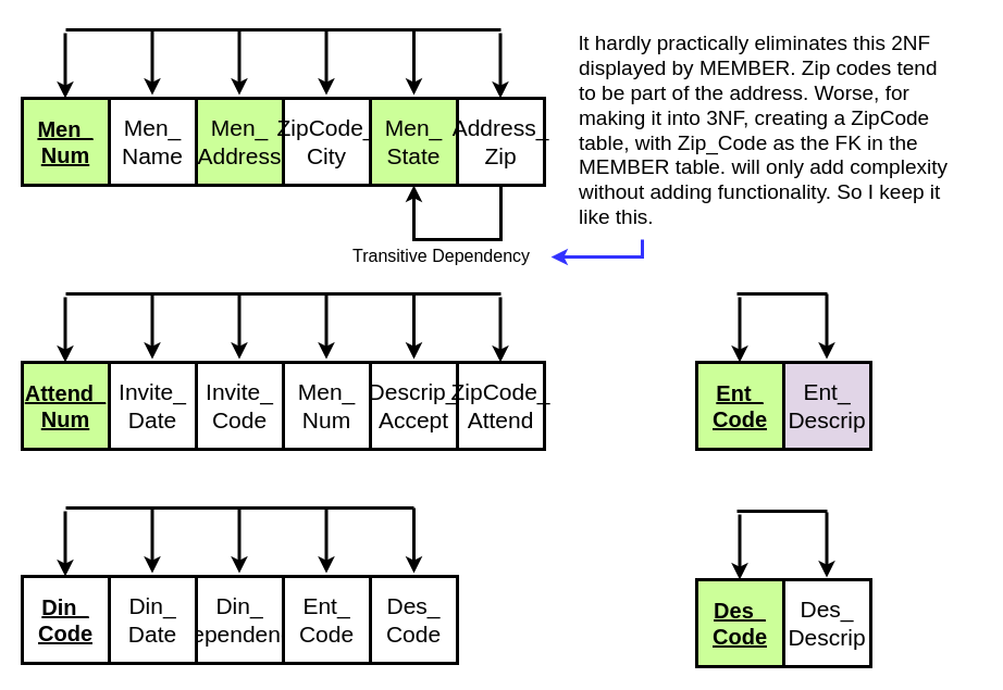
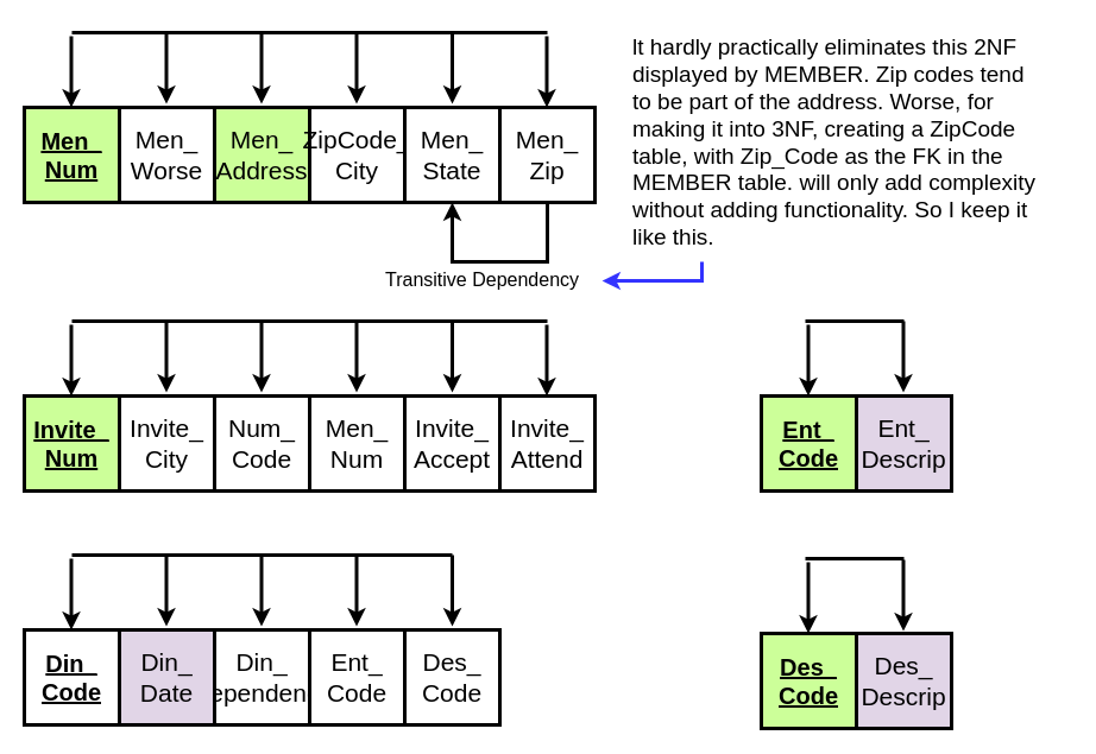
- <mxCell id="9" value="&lt;span style=&quot;font-size: 21px;&quot;&gt;Men_&lt;/span&gt;&lt;br style=&quot;font-size: 21px;&quot;&gt;&lt;span style=&quot;font-size: 21px;&quot;&gt;Name&lt;/span&gt;" style="whiteSpace=wrap;html=1;aspect=fixed;strokeWidth=3;" vertex="1" parent="1"><mxGeometry x="100" y="90" width="80" height="80" as="geometry" /></mxCell>
+ <mxCell id="9" value="&lt;span style=&quot;font-size: 21px;&quot;&gt;Men_&lt;/span&gt;&lt;br style=&quot;font-size: 21px;&quot;&gt;&lt;span style=&quot;font-size: 21px;&quot;&gt;Worse&lt;/span&gt;" style="whiteSpace=wrap;html=1;aspect=fixed;strokeWidth=3;" vertex="1" parent="1"><mxGeometry x="100" y="90" width="80" height="80" as="geometry" /></mxCell>
- <mxCell id="13" value="&lt;span style=&quot;font-size: 21px;&quot;&gt;Men_&lt;/span&gt;&lt;br style=&quot;font-size: 21px;&quot;&gt;&lt;span style=&quot;font-size: 21px;&quot;&gt;State&lt;/span&gt;" style="whiteSpace=wrap;html=1;aspect=fixed;strokeWidth=3;fontStyle=0;fillColor=#ccff99;fontSize=17;" vertex="1" parent="1"><mxGeometry x="340" y="90" width="80" height="80" as="geometry" /></mxCell>
+ <mxCell id="13" value="&lt;span style=&quot;font-size: 21px;&quot;&gt;Men_&lt;/span&gt;&lt;br style=&quot;font-size: 21px;&quot;&gt;&lt;span style=&quot;font-size: 21px;&quot;&gt;State&lt;/span&gt;" style="whiteSpace=wrap;html=1;aspect=fixed;strokeWidth=3;fontStyle=0;fillColor=#FFFFFF;fontSize=17;" vertex="1" parent="1"><mxGeometry x="340" y="90" width="80" height="80" as="geometry" /></mxCell>
- <mxCell id="14" value="&lt;span style=&quot;font-size: 21px;&quot;&gt;Address_&lt;/span&gt;&lt;br style=&quot;font-size: 21px;&quot;&gt;&lt;span style=&quot;font-size: 21px;&quot;&gt;Zip&lt;/span&gt;" style="whiteSpace=wrap;html=1;aspect=fixed;strokeWidth=3;fontStyle=0;fillColor=#FFFFFF;fontSize=17;" vertex="1" parent="1"><mxGeometry x="420" y="90" width="80" height="80" as="geometry" /></mxCell>
+ <mxCell id="14" value="&lt;span style=&quot;font-size: 21px;&quot;&gt;Men_&lt;/span&gt;&lt;br style=&quot;font-size: 21px;&quot;&gt;&lt;span style=&quot;font-size: 21px;&quot;&gt;Zip&lt;/span&gt;" style="whiteSpace=wrap;html=1;aspect=fixed;strokeWidth=3;fontStyle=0;fillColor=#FFFFFF;fontSize=17;" vertex="1" parent="1"><mxGeometry x="420" y="90" width="80" height="80" as="geometry" /></mxCell>
- <mxCell id="32" value="&lt;font style=&quot;font-size: 20px;&quot;&gt;&lt;b style=&quot;font-size: 20px;&quot;&gt;Attend_&lt;br style=&quot;font-size: 20px;&quot;&gt;Num&lt;br style=&quot;font-size: 20px;&quot;&gt;&lt;/b&gt;&lt;/font&gt;" style="whiteSpace=wrap;html=1;aspect=fixed;strokeWidth=3;fontStyle=4;fillColor=#CCFF99;fontSize=20;" vertex="1" parent="1"><mxGeometry y="333" width="80" height="80" as="geometry" x="20" /></mxCell>
+ <mxCell id="32" value="&lt;font style=&quot;font-size: 20px;&quot;&gt;&lt;b style=&quot;font-size: 20px;&quot;&gt;Invite_&lt;br style=&quot;font-size: 20px;&quot;&gt;Num&lt;br style=&quot;font-size: 20px;&quot;&gt;&lt;/b&gt;&lt;/font&gt;" style="whiteSpace=wrap;html=1;aspect=fixed;strokeWidth=3;fontStyle=4;fillColor=#CCFF99;fontSize=20;" vertex="1" parent="1"><mxGeometry y="333" width="80" height="80" as="geometry" x="20" /></mxCell>
- <mxCell id="36" value="&lt;span style=&quot;font-size: 21px;&quot;&gt;Invite_&lt;/span&gt;&lt;br style=&quot;font-size: 21px;&quot;&gt;&lt;span style=&quot;font-size: 21px;&quot;&gt;Date&lt;/span&gt;" style="whiteSpace=wrap;html=1;aspect=fixed;strokeWidth=3;" vertex="1" parent="1"><mxGeometry x="100" y="333" width="80" height="80" as="geometry" /></mxCell>
+ <mxCell id="36" value="&lt;span style=&quot;font-size: 21px;&quot;&gt;Invite_&lt;/span&gt;&lt;br style=&quot;font-size: 21px;&quot;&gt;&lt;span style=&quot;font-size: 21px;&quot;&gt;City&lt;/span&gt;" style="whiteSpace=wrap;html=1;aspect=fixed;strokeWidth=3;" vertex="1" parent="1"><mxGeometry x="100" y="333" width="80" height="80" as="geometry" /></mxCell>
- <mxCell id="31" value="&lt;span style=&quot;font-size: 21px;&quot;&gt;Invite_&lt;/span&gt;&lt;br style=&quot;font-size: 21px;&quot;&gt;&lt;span style=&quot;font-size: 21px;&quot;&gt;Code&lt;/span&gt;" style="whiteSpace=wrap;html=1;aspect=fixed;strokeWidth=3;fontStyle=0;fillColor=#FFFFFF;" vertex="1" parent="1"><mxGeometry x="180" y="333" width="80" height="80" as="geometry" /></mxCell>
+ <mxCell id="31" value="&lt;span style=&quot;font-size: 21px;&quot;&gt;Num_&lt;/span&gt;&lt;br style=&quot;font-size: 21px;&quot;&gt;&lt;span style=&quot;font-size: 21px;&quot;&gt;Code&lt;/span&gt;" style="whiteSpace=wrap;html=1;aspect=fixed;strokeWidth=3;fontStyle=0;fillColor=#FFFFFF;" vertex="1" parent="1"><mxGeometry x="180" y="333" width="80" height="80" as="geometry" /></mxCell>
- <mxCell id="40" value="&lt;span style=&quot;font-size: 21px;&quot;&gt;Descrip_&lt;/span&gt;&lt;br style=&quot;font-size: 21px;&quot;&gt;&lt;span style=&quot;font-size: 21px;&quot;&gt;Accept&lt;/span&gt;" style="whiteSpace=wrap;html=1;aspect=fixed;strokeWidth=3;fontStyle=0;fillColor=#FFFFFF;fontSize=17;" vertex="1" parent="1"><mxGeometry x="340" y="333" width="80" height="80" as="geometry" /></mxCell>
+ <mxCell id="40" value="&lt;span style=&quot;font-size: 21px;&quot;&gt;Invite_&lt;/span&gt;&lt;br style=&quot;font-size: 21px;&quot;&gt;&lt;span style=&quot;font-size: 21px;&quot;&gt;Accept&lt;/span&gt;" style="whiteSpace=wrap;html=1;aspect=fixed;strokeWidth=3;fontStyle=0;fillColor=#FFFFFF;fontSize=17;" vertex="1" parent="1"><mxGeometry x="340" y="333" width="80" height="80" as="geometry" /></mxCell>
- <mxCell id="41" value="&lt;span style=&quot;font-size: 21px;&quot;&gt;ZipCode_&lt;/span&gt;&lt;br style=&quot;font-size: 21px;&quot;&gt;&lt;span style=&quot;font-size: 21px;&quot;&gt;Attend&lt;/span&gt;" style="whiteSpace=wrap;html=1;aspect=fixed;strokeWidth=3;fontStyle=0;fillColor=#FFFFFF;fontSize=17;" vertex="1" parent="1"><mxGeometry x="420" y="333" width="80" height="80" as="geometry" /></mxCell>
+ <mxCell id="41" value="&lt;span style=&quot;font-size: 21px;&quot;&gt;Invite_&lt;/span&gt;&lt;br style=&quot;font-size: 21px;&quot;&gt;&lt;span style=&quot;font-size: 21px;&quot;&gt;Attend&lt;/span&gt;" style="whiteSpace=wrap;html=1;aspect=fixed;strokeWidth=3;fontStyle=0;fillColor=#FFFFFF;fontSize=17;" vertex="1" parent="1"><mxGeometry x="420" y="333" width="80" height="80" as="geometry" /></mxCell>
- <mxCell id="24" value="&lt;span style=&quot;font-size: 21px;&quot;&gt;Din_&lt;/span&gt;&lt;br style=&quot;font-size: 21px;&quot;&gt;&lt;span style=&quot;font-size: 21px;&quot;&gt;Date&lt;/span&gt;" style="whiteSpace=wrap;html=1;aspect=fixed;strokeWidth=3;" vertex="1" parent="1"><mxGeometry x="100" y="530" width="80" height="80" as="geometry" /></mxCell>
+ <mxCell id="24" value="&lt;span style=&quot;font-size: 21px;&quot;&gt;Din_&lt;/span&gt;&lt;br style=&quot;font-size: 21px;&quot;&gt;&lt;span style=&quot;font-size: 21px;&quot;&gt;Date&lt;/span&gt;" style="whiteSpace=wrap;html=1;aspect=fixed;strokeWidth=3;fillColor=#e1d5e7;" vertex="1" parent="1"><mxGeometry x="100" y="530" width="80" height="80" as="geometry" /></mxCell>
- <mxCell id="47" value="&lt;span style=&quot;font-size: 21px;&quot;&gt;Des_&lt;/span&gt;&lt;br style=&quot;font-size: 21px;&quot;&gt;&lt;span style=&quot;font-size: 21px;&quot;&gt;Descrip&lt;/span&gt;" style="whiteSpace=wrap;html=1;aspect=fixed;strokeWidth=3;" vertex="1" parent="1"><mxGeometry x="720" y="533" width="80" height="80" as="geometry" /></mxCell>
+ <mxCell id="47" value="&lt;span style=&quot;font-size: 21px;&quot;&gt;Des_&lt;/span&gt;&lt;br style=&quot;font-size: 21px;&quot;&gt;&lt;span style=&quot;font-size: 21px;&quot;&gt;Descrip&lt;/span&gt;" style="whiteSpace=wrap;html=1;aspect=fixed;strokeWidth=3;fillColor=#e1d5e7;" vertex="1" parent="1"><mxGeometry x="720" y="533" width="80" height="80" as="geometry" /></mxCell>
